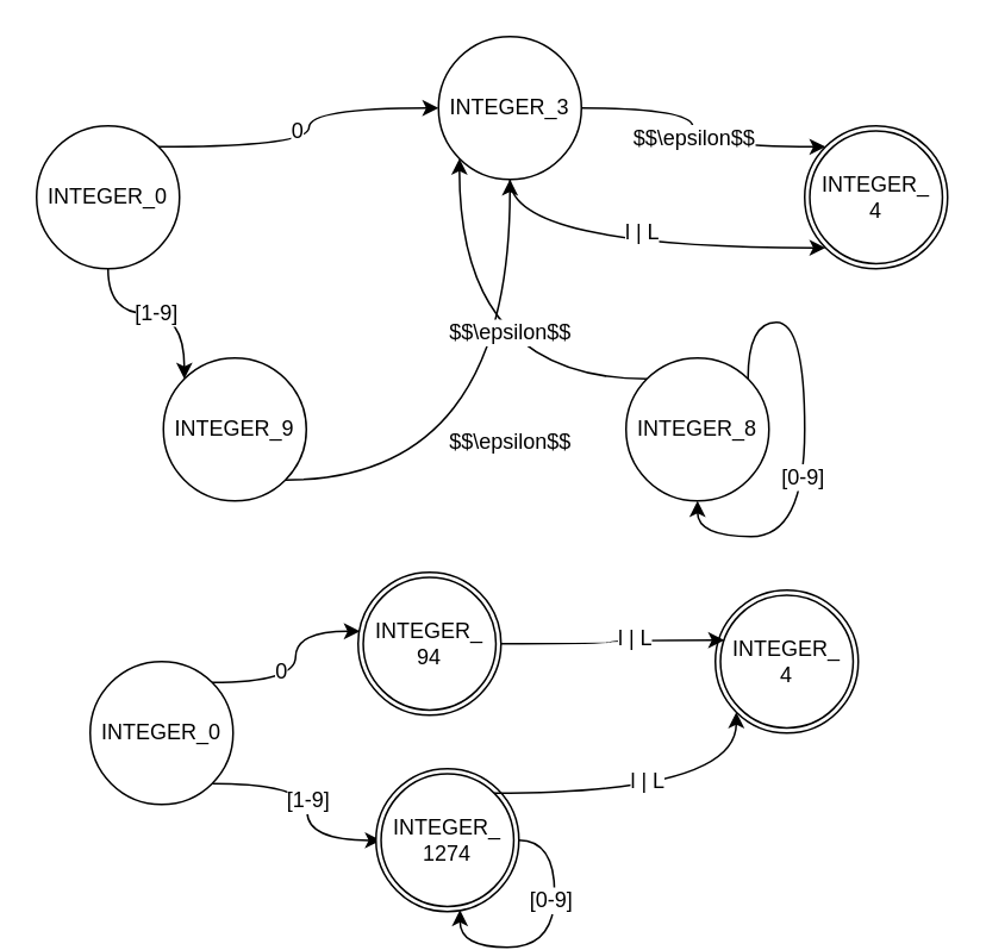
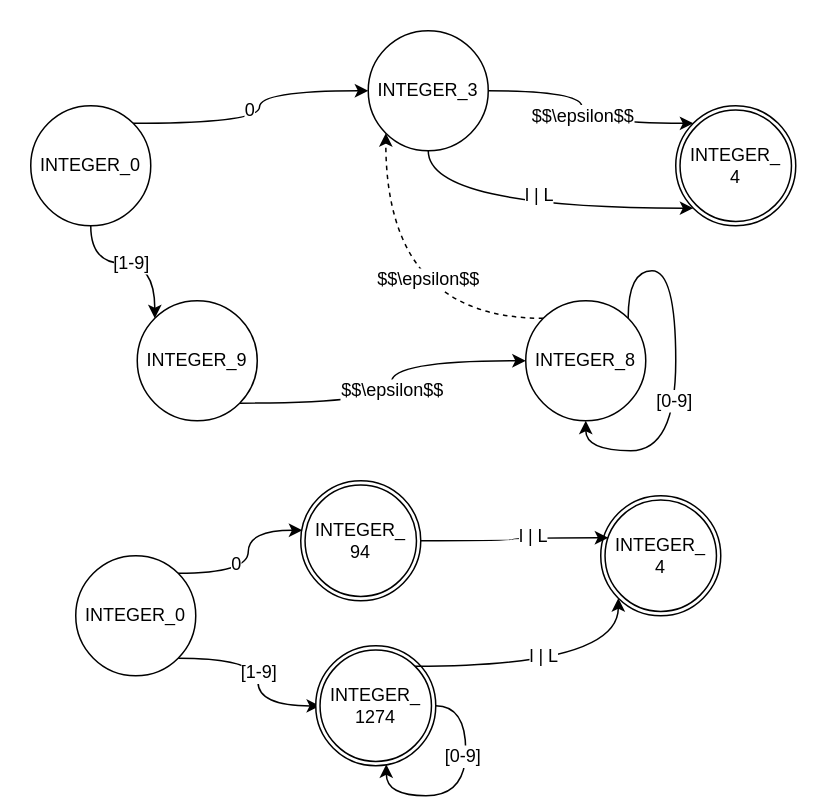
- <mxCell id="30" style="edgeStyle=orthogonalEdgeStyle;curved=1;rounded=0;orthogonalLoop=1;jettySize=auto;html=1;exitX=0;exitY=0;exitDx=0;exitDy=0;entryX=0;entryY=1;entryDx=0;entryDy=0;fontSize=12;" edge="1" parent="1" source="32" target="36"><mxGeometry relative="1" as="geometry" /></mxCell>
+ <mxCell id="30" style="edgeStyle=orthogonalEdgeStyle;curved=1;rounded=0;orthogonalLoop=1;jettySize=auto;html=1;exitX=0;exitY=0;exitDx=0;exitDy=0;entryX=0;entryY=1;entryDx=0;entryDy=0;fontSize=12;dashed=1;" edge="1" parent="1" source="32" target="36"><mxGeometry relative="1" as="geometry" /></mxCell>
- <mxCell id="28" value="$$\epsilon$$" style="edgeStyle=orthogonalEdgeStyle;curved=1;rounded=0;orthogonalLoop=1;jettySize=auto;html=1;exitX=1;exitY=1;exitDx=0;exitDy=0;fontSize=12;" edge="1" parent="1" source="29" target="36"><mxGeometry relative="1" as="geometry" /></mxCell>
+ <mxCell id="28" value="$$\epsilon$$" style="edgeStyle=orthogonalEdgeStyle;curved=1;rounded=0;orthogonalLoop=1;jettySize=auto;html=1;exitX=1;exitY=1;exitDx=0;exitDy=0;fontSize=12;" edge="1" parent="1" source="29" target="32"><mxGeometry relative="1" as="geometry" /></mxCell>
